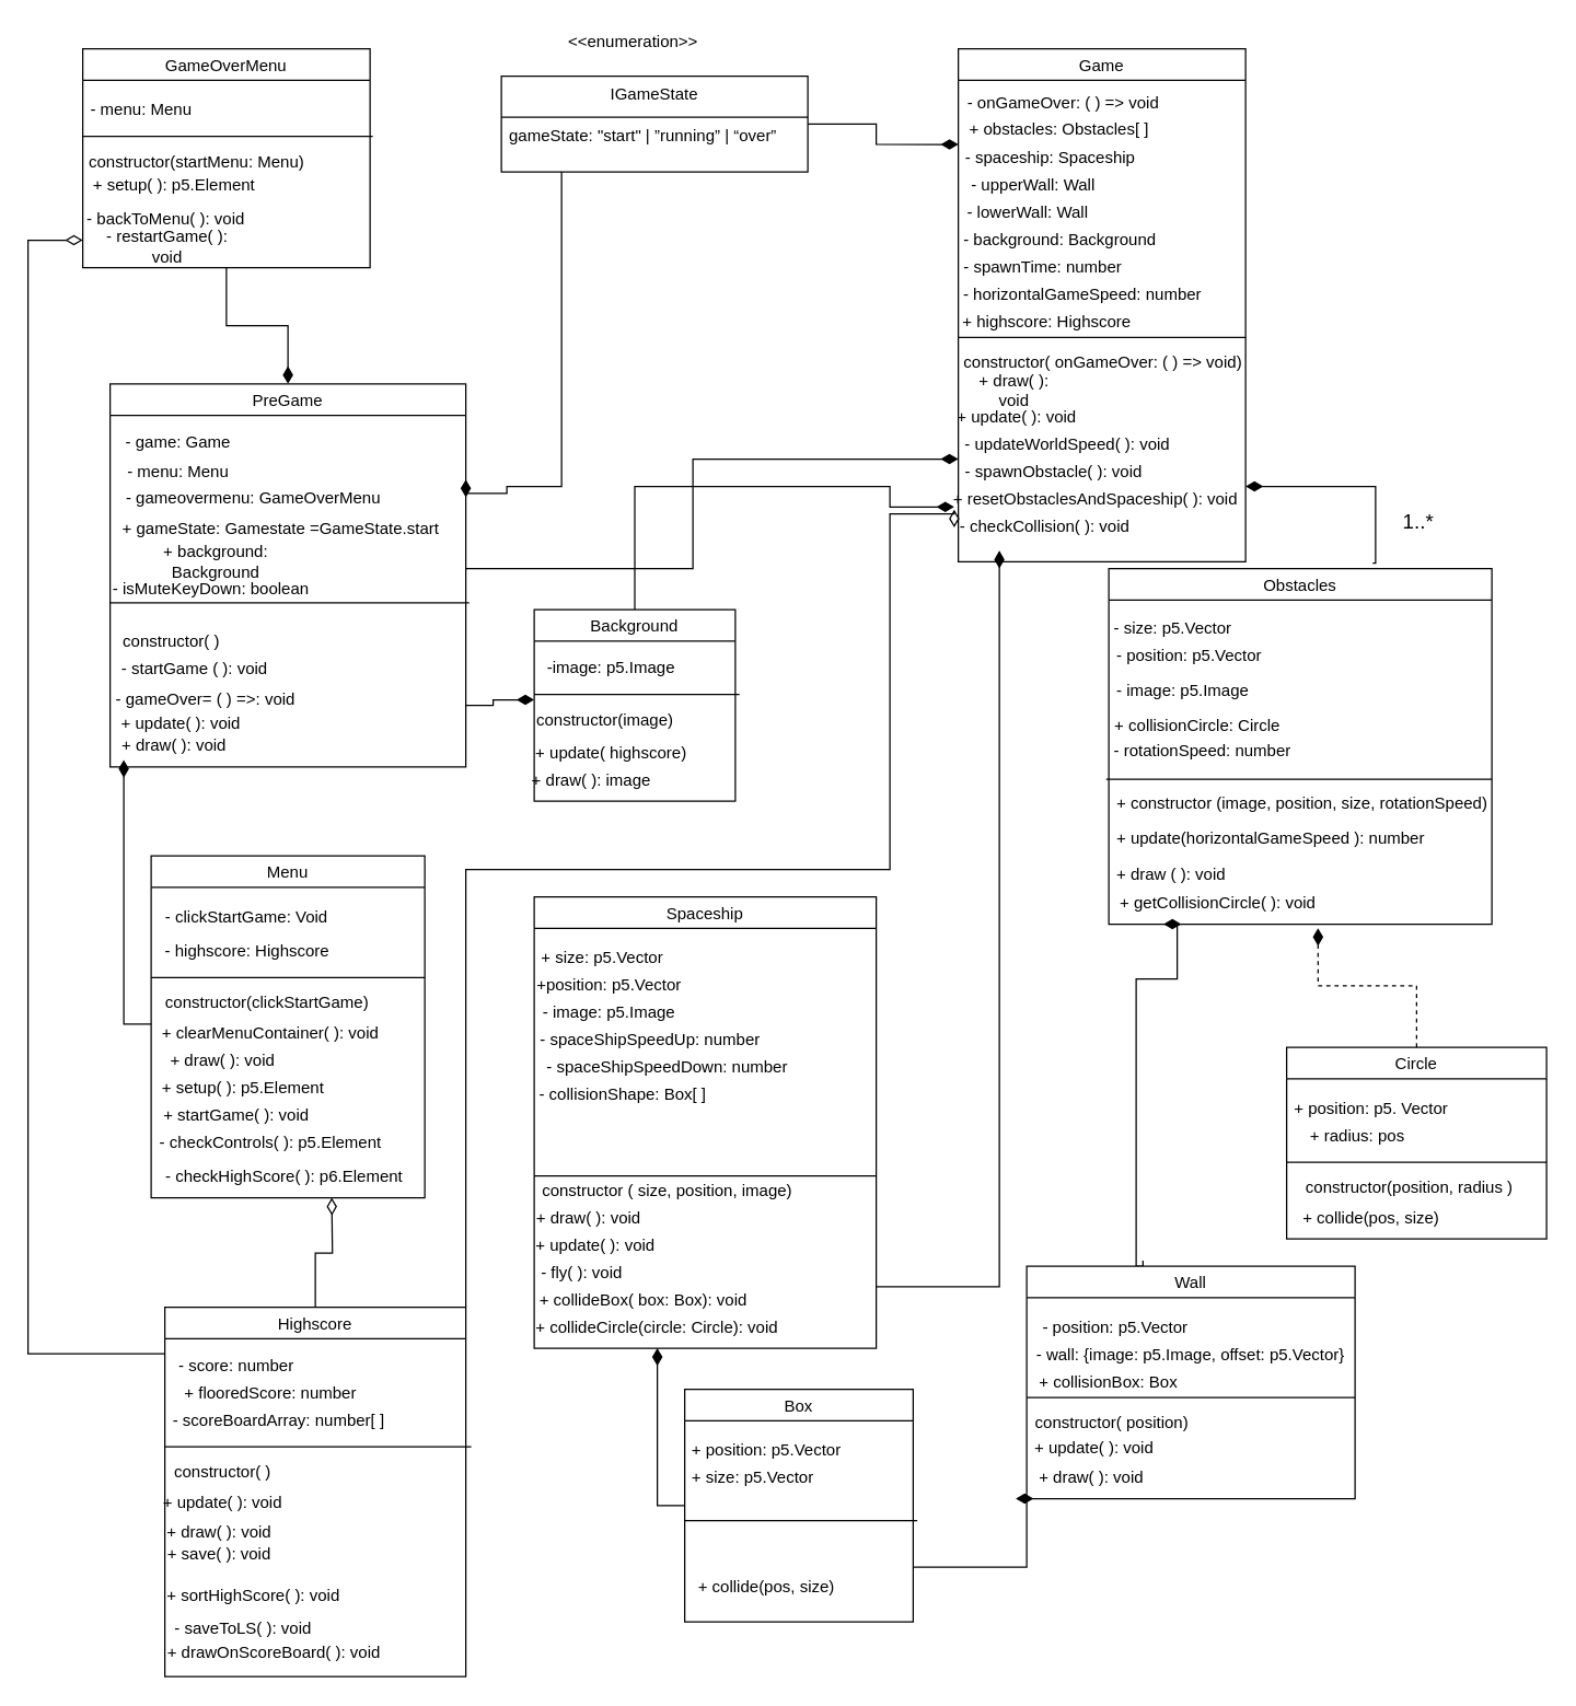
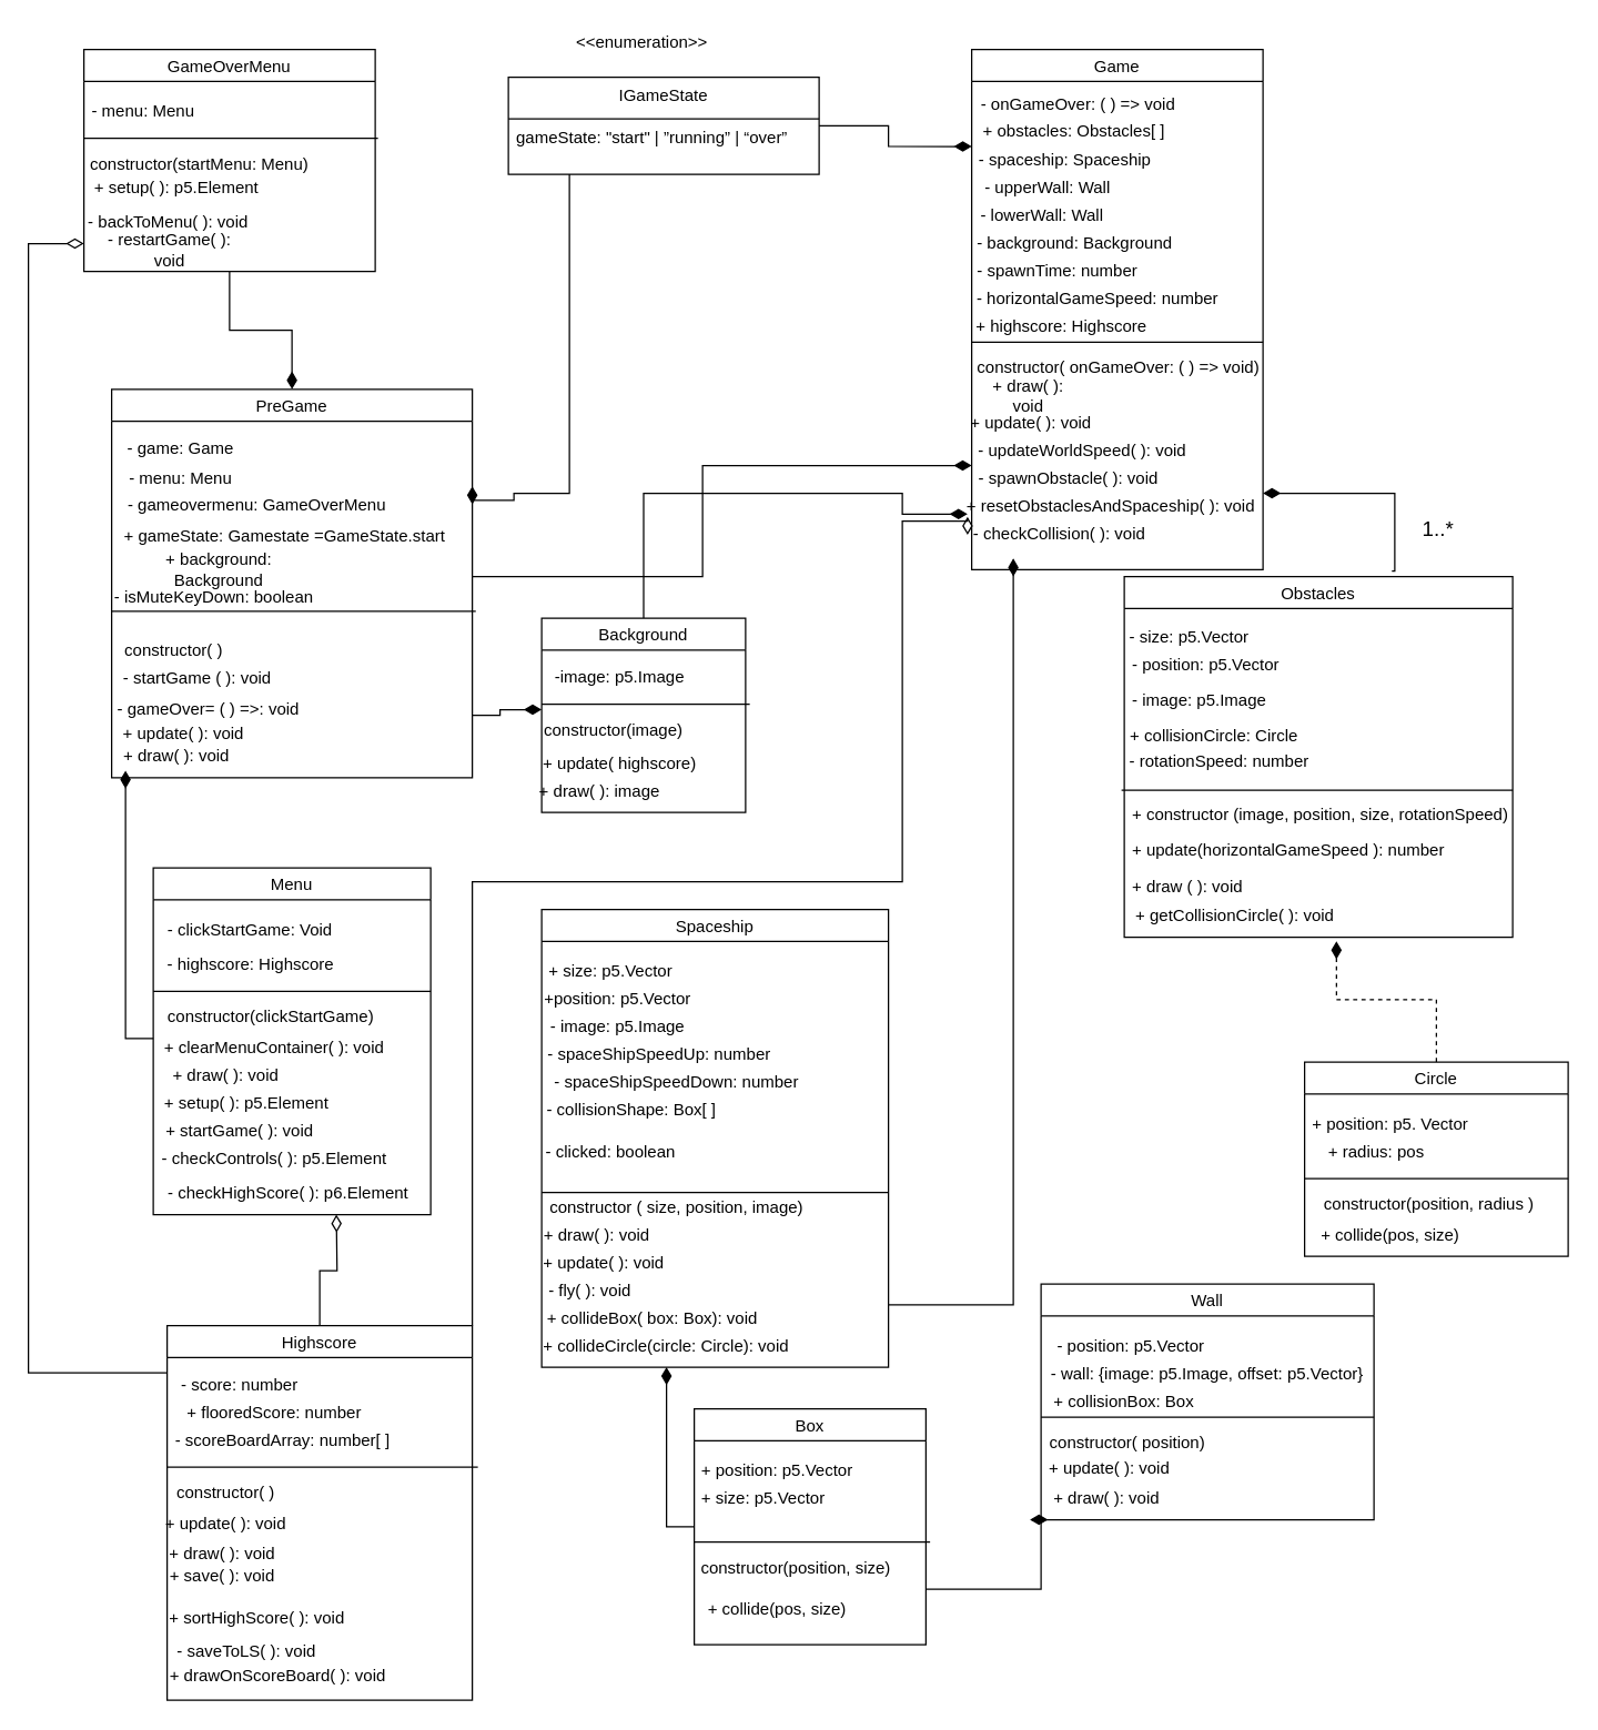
- <mxCell id="8" style="edgeStyle=orthogonalEdgeStyle;rounded=0;orthogonalLoop=1;jettySize=auto;html=1;endArrow=diamondThin;endFill=1;endSize=10;exitX=0.354;exitY=-0.024;exitDx=0;exitDy=0;exitPerimeter=0;entryX=0.25;entryY=1;entryDx=0;entryDy=0;" parent="1" source="68" edge="1" target="135"><mxGeometry relative="1" as="geometry"><mxPoint x="910" y="675" as="targetPoint" /><mxPoint x="850" y="925" as="sourcePoint" /><Array as="points"><mxPoint x="835" y="925" /><mxPoint x="830" y="925" /><mxPoint x="830" y="715" /><mxPoint x="860" y="715" /><mxPoint x="860" y="675" /></Array></mxGeometry></mxCell>
+ <mxCell id="91" value="- clicked: boolean" style="text;html=1;strokeColor=none;fillColor=none;align=center;verticalAlign=middle;whiteSpace=wrap;rounded=0;" parent="77" vertex="1"><mxGeometry y="160" width="100" height="30" as="geometry" /></mxCell>
+ <mxCell id="47" value="constructor(position, size)" style="text;html=1;strokeColor=none;fillColor=none;align=center;verticalAlign=middle;whiteSpace=wrap;rounded=0;" parent="43" vertex="1"><mxGeometry y="100" width="147" height="30" as="geometry" /></mxCell>
